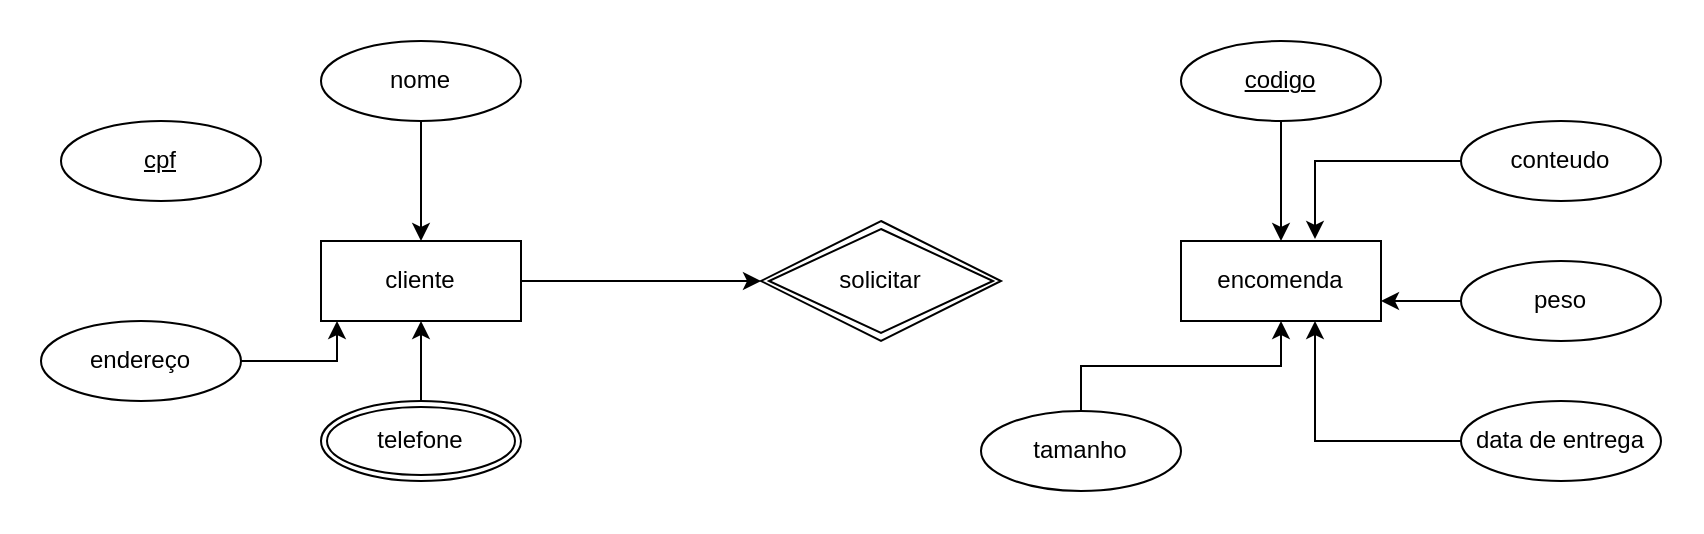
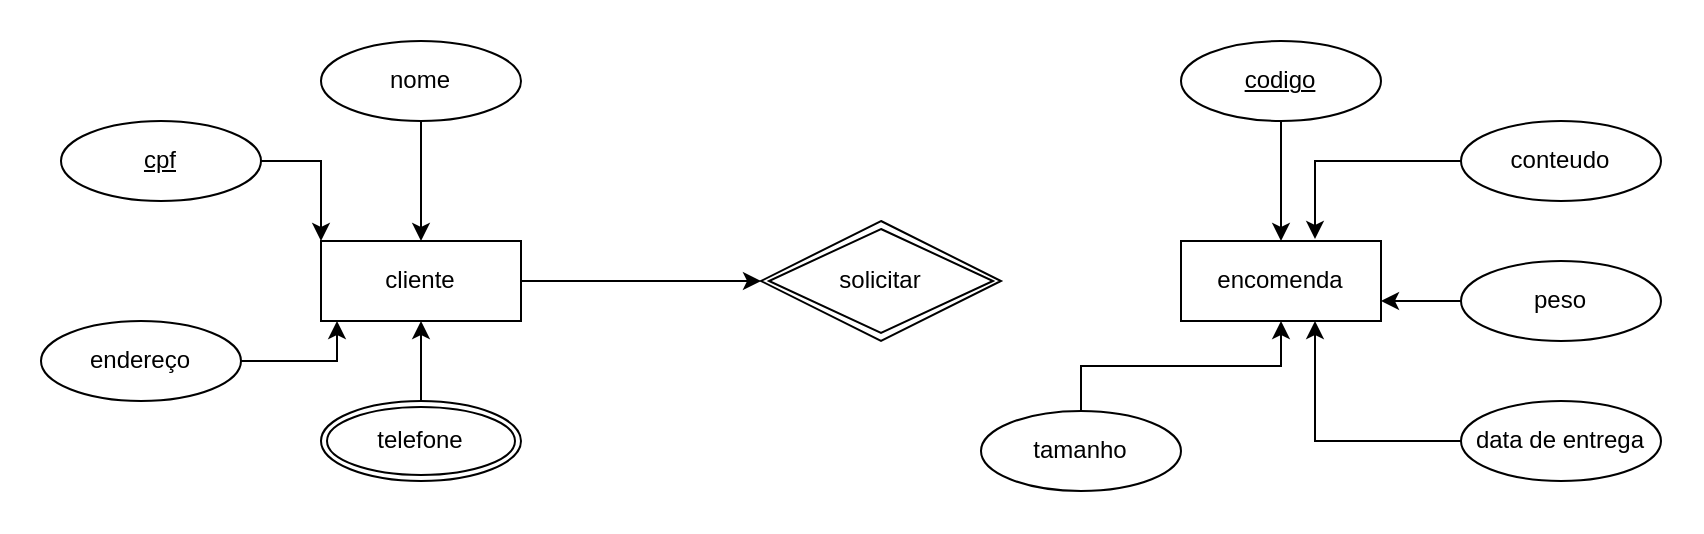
+ <mxCell id="10" style="edgeStyle=orthogonalEdgeStyle;rounded=0;orthogonalLoop=1;jettySize=auto;html=1;entryX=0;entryY=0;entryDx=0;entryDy=0;" edge="1" parent="1" source="11" target="4"><mxGeometry relative="1" as="geometry" /></mxCell>
